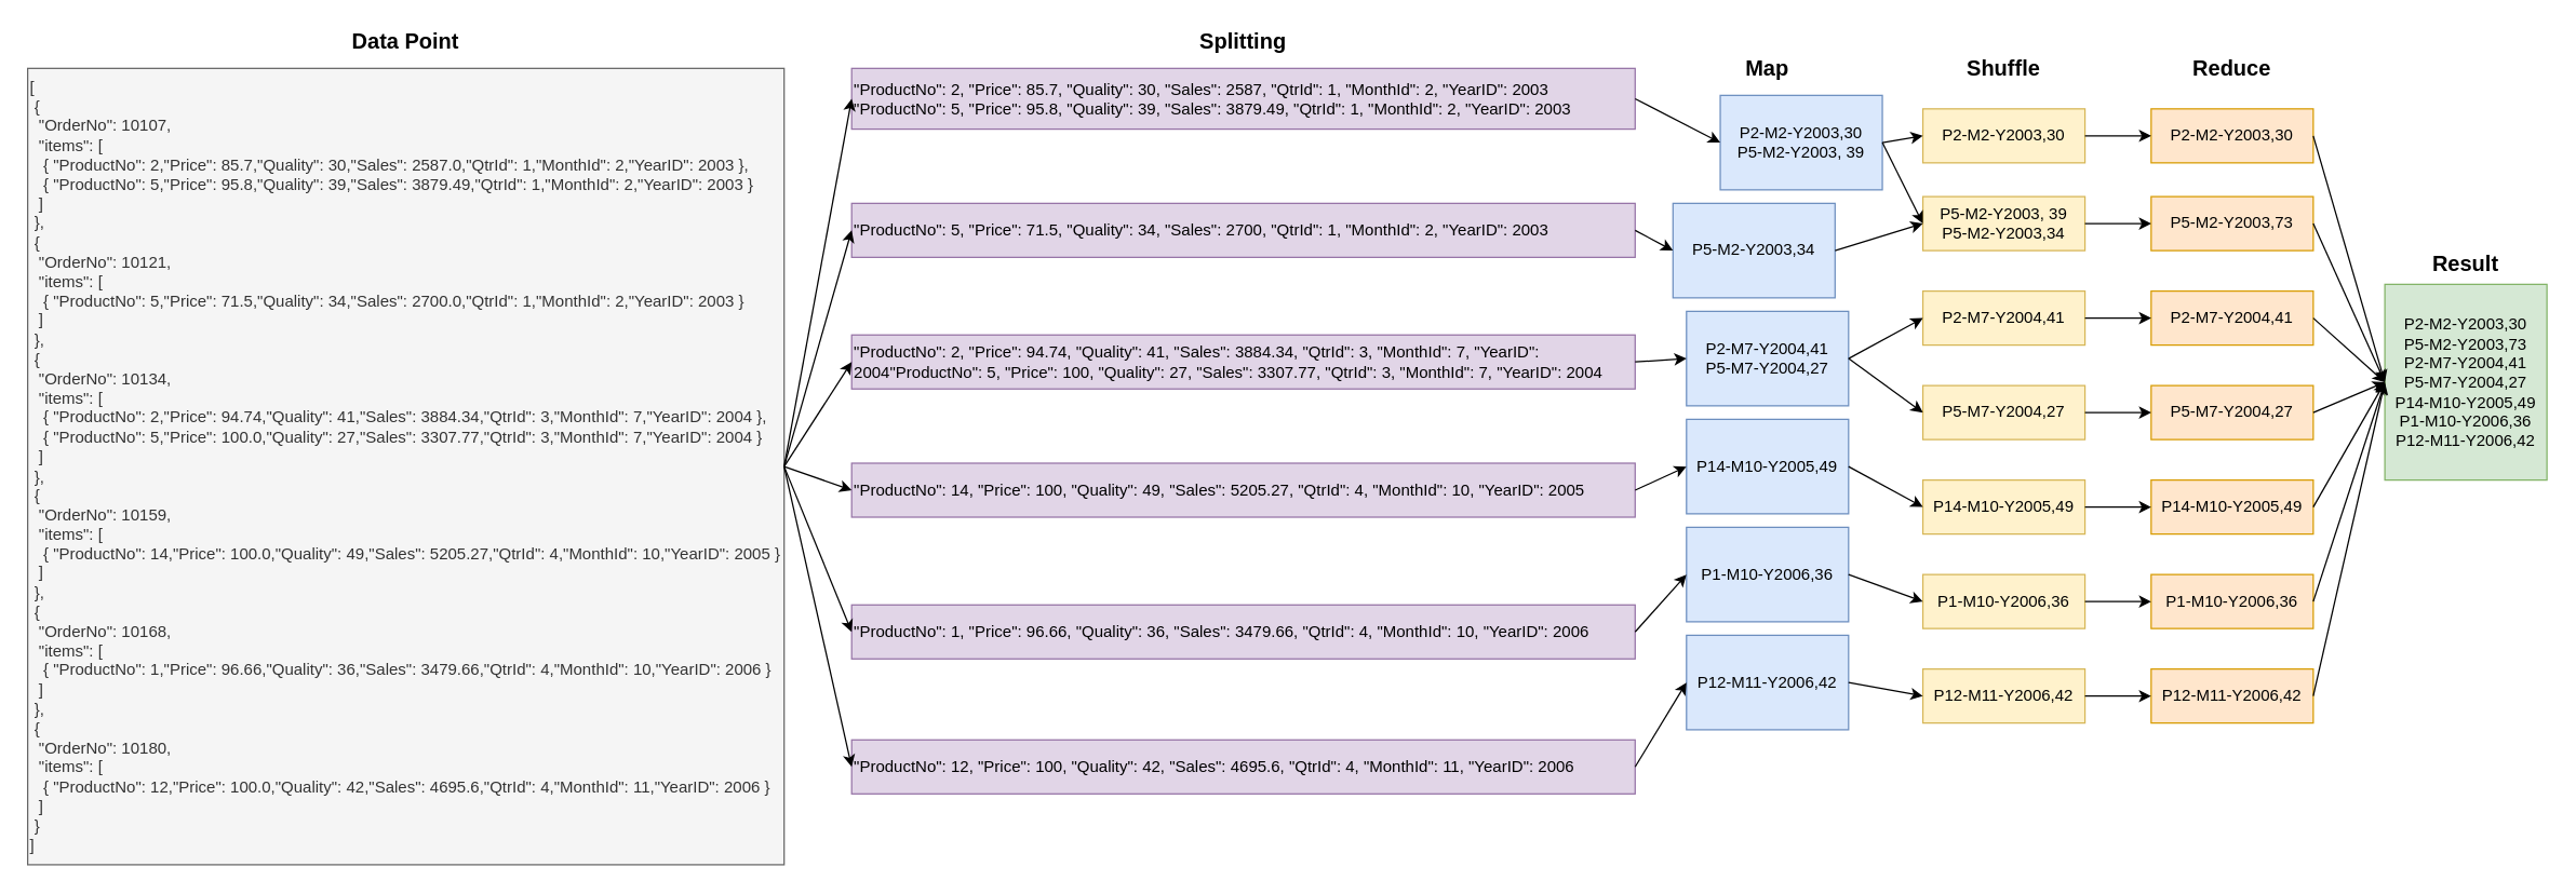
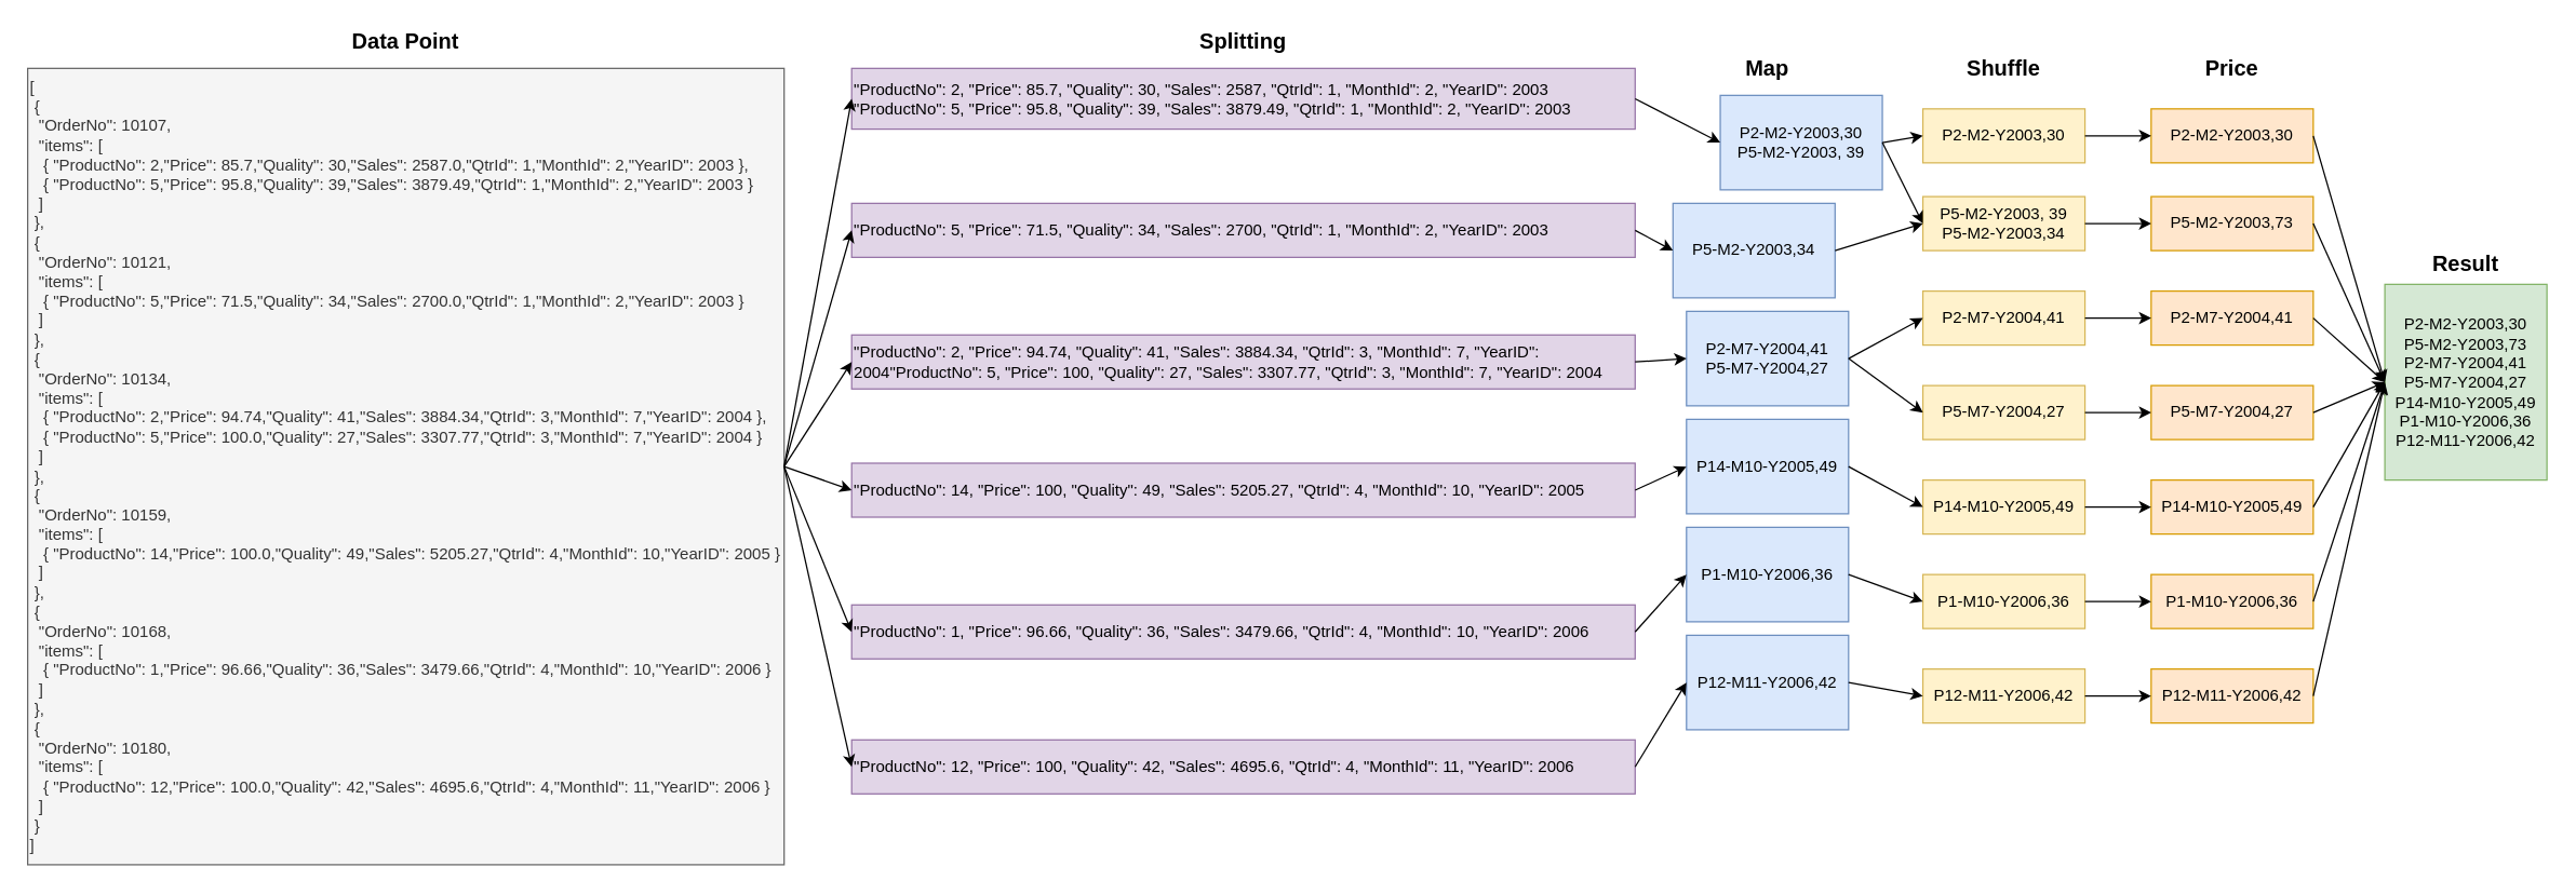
- <mxCell id="39" value="&lt;div style=&quot;font-size: 13px;&quot;&gt;&lt;font style=&quot;font-size: 16px;&quot;&gt;&lt;b&gt;Reduce&lt;/b&gt;&lt;/font&gt;&lt;/div&gt;" style="text;html=1;strokeColor=none;fillColor=none;align=center;verticalAlign=middle;whiteSpace=wrap;rounded=0;" parent="1" vertex="1"><mxGeometry x="1617" y="40" width="70" height="20" as="geometry" /></mxCell>
+ <mxCell id="39" value="&lt;div style=&quot;font-size: 13px;&quot;&gt;&lt;font style=&quot;font-size: 16px;&quot;&gt;&lt;b&gt;Price&lt;/b&gt;&lt;/font&gt;&lt;/div&gt;" style="text;html=1;strokeColor=none;fillColor=none;align=center;verticalAlign=middle;whiteSpace=wrap;rounded=0;" parent="1" vertex="1"><mxGeometry x="1617" y="40" width="70" height="20" as="geometry" /></mxCell>
